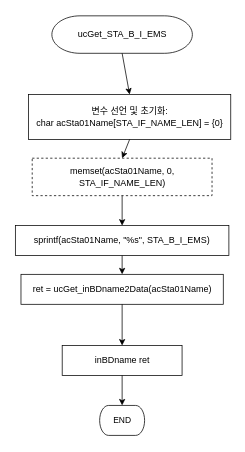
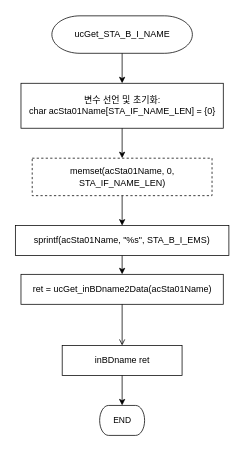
- <mxCell id="2" value="&lt;div style=&quot;&quot;&gt;&lt;font style=&quot;direction: ltr; line-height: 120%; opacity: 1;&quot;&gt;ucGet_STA_B_I_EMS&lt;/font&gt;&lt;/div&gt;" style="verticalAlign=middle;align=center;overflow=width;vsdxID=2;fillColor=#FFFFFF;gradientColor=none;shape=stencil(tVLLDsIgEPwajiQIMfFe638Qu22JCM2Ctv69kK0Rm9qDibeZndkXC1NV6PUATIoQ0V9gNE3smToyKY3rAU1MiKmaqar1CB36m2uIDzo7M7r6e64wUZ4UOUWKB9GdIH4irzWu8B42vRrPScNFXZzN+5mvl3qJXE8mcPRRR+Pdh2Y1dsBTE95a3c0TkBRGgKEIb6wg1/r+ssCXd/vLCgm8z9caa+n6pb48dwrRV1H1Ew==);strokeColor=#000000;spacingTop=-1;spacingBottom=-1;spacingLeft=-1;spacingRight=-1;points=[[0.5,1,0],[0.5,0,0],[0,0.5,0],[1,0.5,0]];labelBackgroundColor=none;rounded=0;html=1;whiteSpace=wrap;strokeWidth=1;fontStyle=0" parent="1" vertex="1"><mxGeometry x="68.75" y="20" width="187.5" height="50" as="geometry" /></mxCell>
+ <mxCell id="2" value="&lt;div style=&quot;&quot;&gt;&lt;font style=&quot;direction: ltr; line-height: 120%; opacity: 1;&quot;&gt;ucGet_STA_B_I_NAME&lt;/font&gt;&lt;/div&gt;" style="verticalAlign=middle;align=center;overflow=width;vsdxID=2;fillColor=#FFFFFF;gradientColor=none;shape=stencil(tVLLDsIgEPwajiQIMfFe638Qu22JCM2Ctv69kK0Rm9qDibeZndkXC1NV6PUATIoQ0V9gNE3smToyKY3rAU1MiKmaqar1CB36m2uIDzo7M7r6e64wUZ4UOUWKB9GdIH4irzWu8B42vRrPScNFXZzN+5mvl3qJXE8mcPRRR+Pdh2Y1dsBTE95a3c0TkBRGgKEIb6wg1/r+ssCXd/vLCgm8z9caa+n6pb48dwrRV1H1Ew==);strokeColor=#000000;spacingTop=-1;spacingBottom=-1;spacingLeft=-1;spacingRight=-1;points=[[0.5,1,0],[0.5,0,0],[0,0.5,0],[1,0.5,0]];labelBackgroundColor=none;rounded=0;html=1;whiteSpace=wrap;strokeWidth=1;fontStyle=0" parent="1" vertex="1"><mxGeometry x="68.75" y="20" width="187.5" height="50" as="geometry" /></mxCell>
- <mxCell id="3" value="변수 선언 및 초기화:&lt;br&gt;char acSta01Name[STA_IF_NAME_LEN] = {0}" style="rounded=0;whiteSpace=wrap;html=1;strokeWidth=1;fontStyle=0;fillColor=none;strokeColor=#000000;" parent="1" vertex="1"><mxGeometry x="37.5" y="125" width="270" height="60" as="geometry" /></mxCell>
+ <mxCell id="3" value="변수 선언 및 초기화:&lt;br&gt;char acSta01Name[STA_IF_NAME_LEN] = {0}" style="rounded=0;whiteSpace=wrap;html=1;strokeWidth=1;fontStyle=0;fillColor=none;strokeColor=#000000;" parent="1" vertex="1"><mxGeometry x="27.5" y="110" width="270" height="60" as="geometry" /></mxCell>
- <mxCell id="13" value="" style="endArrow=classic;html=1;rounded=0;exitX=0.5;exitY=1;exitDx=0;exitDy=0;entryX=0.5;entryY=0;entryDx=0;entryDy=0;" parent="1" source="6" target="7" edge="1"><mxGeometry width="50" height="50" relative="1" as="geometry"><mxPoint x="162.5" y="480" as="sourcePoint" /><mxPoint x="162.5" y="510" as="targetPoint" /></mxGeometry></mxCell>
+ <mxCell id="13" value="" style="endArrow=open;html=1;rounded=0;exitX=0.5;exitY=1;exitDx=0;exitDy=0;entryX=0.5;entryY=0;entryDx=0;entryDy=0;" parent="1" source="6" target="7" edge="1"><mxGeometry width="50" height="50" relative="1" as="geometry"><mxPoint x="162.5" y="480" as="sourcePoint" /><mxPoint x="162.5" y="510" as="targetPoint" /></mxGeometry></mxCell>
